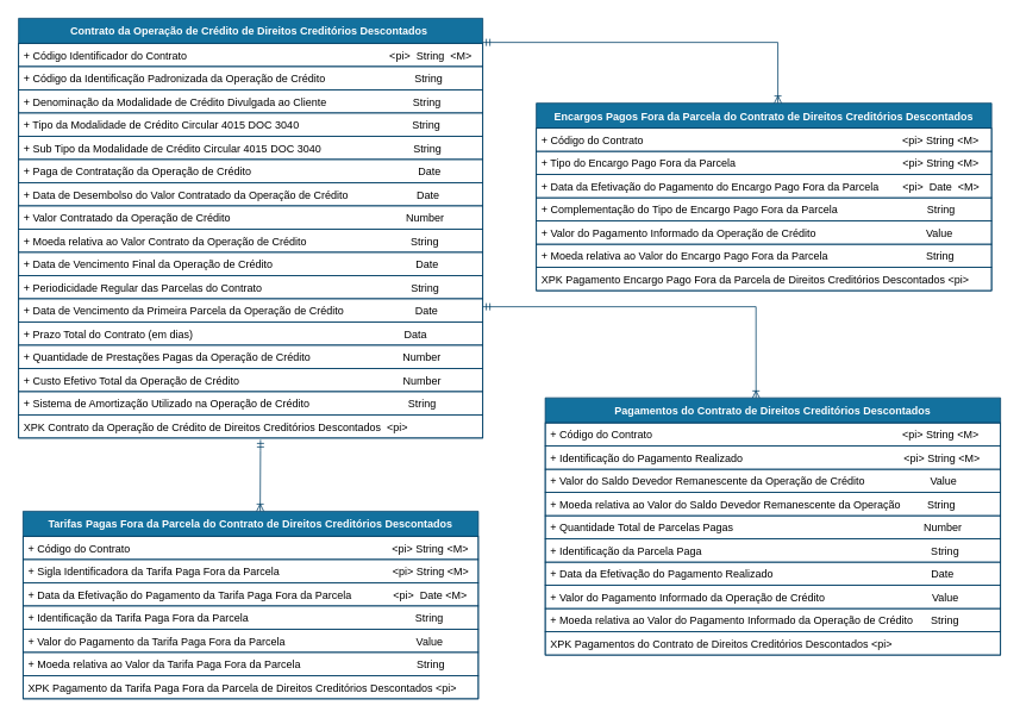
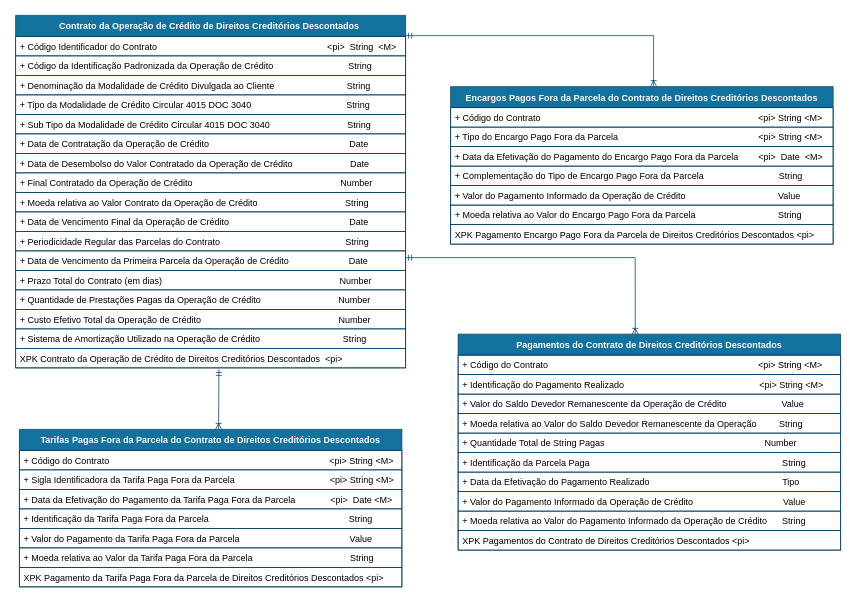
- <mxCell id="17" value="+ Paga de Contratação da Operação de Crédito                                                        Date" style="text;fillColor=none;align=left;verticalAlign=top;spacingLeft=4;spacingRight=4;overflow=hidden;rotatable=0;points=[[0,0.5],[1,0.5]];portConstraint=eastwest;strokeColor=#003F66;" parent="11" vertex="1"><mxGeometry y="158" width="520" height="26" as="geometry" /></mxCell>
+ <mxCell id="17" value="+ Data de Contratação da Operação de Crédito                                                        Date" style="text;fillColor=none;align=left;verticalAlign=top;spacingLeft=4;spacingRight=4;overflow=hidden;rotatable=0;points=[[0,0.5],[1,0.5]];portConstraint=eastwest;strokeColor=#003F66;" parent="11" vertex="1"><mxGeometry y="158" width="520" height="26" as="geometry" /></mxCell>
- <mxCell id="19" value="+ Valor Contratado da Operação de Crédito                                                           Number" style="text;fillColor=none;align=left;verticalAlign=top;spacingLeft=4;spacingRight=4;overflow=hidden;rotatable=0;points=[[0,0.5],[1,0.5]];portConstraint=eastwest;strokeColor=#003F66;" parent="11" vertex="1"><mxGeometry y="210" width="520" height="26" as="geometry" /></mxCell>
+ <mxCell id="19" value="+ Final Contratado da Operação de Crédito                                                           Number" style="text;fillColor=none;align=left;verticalAlign=top;spacingLeft=4;spacingRight=4;overflow=hidden;rotatable=0;points=[[0,0.5],[1,0.5]];portConstraint=eastwest;strokeColor=#003F66;" parent="11" vertex="1"><mxGeometry y="210" width="520" height="26" as="geometry" /></mxCell>
- <mxCell id="25" value="+ Prazo Total do Contrato (em dias)                                                                       Data  " style="text;fillColor=none;align=left;verticalAlign=top;spacingLeft=4;spacingRight=4;overflow=hidden;rotatable=0;points=[[0,0.5],[1,0.5]];portConstraint=eastwest;strokeColor=#003F66;" parent="11" vertex="1"><mxGeometry y="340" width="520" height="26" as="geometry" /></mxCell>
+ <mxCell id="25" value="+ Prazo Total do Contrato (em dias)                                                                       Number  " style="text;fillColor=none;align=left;verticalAlign=top;spacingLeft=4;spacingRight=4;overflow=hidden;rotatable=0;points=[[0,0.5],[1,0.5]];portConstraint=eastwest;strokeColor=#003F66;" parent="11" vertex="1"><mxGeometry y="340" width="520" height="26" as="geometry" /></mxCell>
- <mxCell id="35" value="+ Quantidade Total de Parcelas Pagas                                                                Number  " style="text;fillColor=none;align=left;verticalAlign=top;spacingLeft=4;spacingRight=4;overflow=hidden;rotatable=0;points=[[0,0.5],[1,0.5]];portConstraint=eastwest;strokeColor=#003F66;" parent="30" vertex="1"><mxGeometry y="132" width="510" height="26" as="geometry" /></mxCell>
+ <mxCell id="35" value="+ Quantidade Total de String Pagas                                                                Number  " style="text;fillColor=none;align=left;verticalAlign=top;spacingLeft=4;spacingRight=4;overflow=hidden;rotatable=0;points=[[0,0.5],[1,0.5]];portConstraint=eastwest;strokeColor=#003F66;" parent="30" vertex="1"><mxGeometry y="132" width="510" height="26" as="geometry" /></mxCell>
- <mxCell id="37" value="+ Data da Efetivação do Pagamento Realizado                                                     Date" style="text;fillColor=none;align=left;verticalAlign=top;spacingLeft=4;spacingRight=4;overflow=hidden;rotatable=0;points=[[0,0.5],[1,0.5]];portConstraint=eastwest;strokeColor=#003F66;" parent="30" vertex="1"><mxGeometry y="184" width="510" height="26" as="geometry" /></mxCell>
+ <mxCell id="37" value="+ Data da Efetivação do Pagamento Realizado                                                     Tipo" style="text;fillColor=none;align=left;verticalAlign=top;spacingLeft=4;spacingRight=4;overflow=hidden;rotatable=0;points=[[0,0.5],[1,0.5]];portConstraint=eastwest;strokeColor=#003F66;" parent="30" vertex="1"><mxGeometry y="184" width="510" height="26" as="geometry" /></mxCell>
